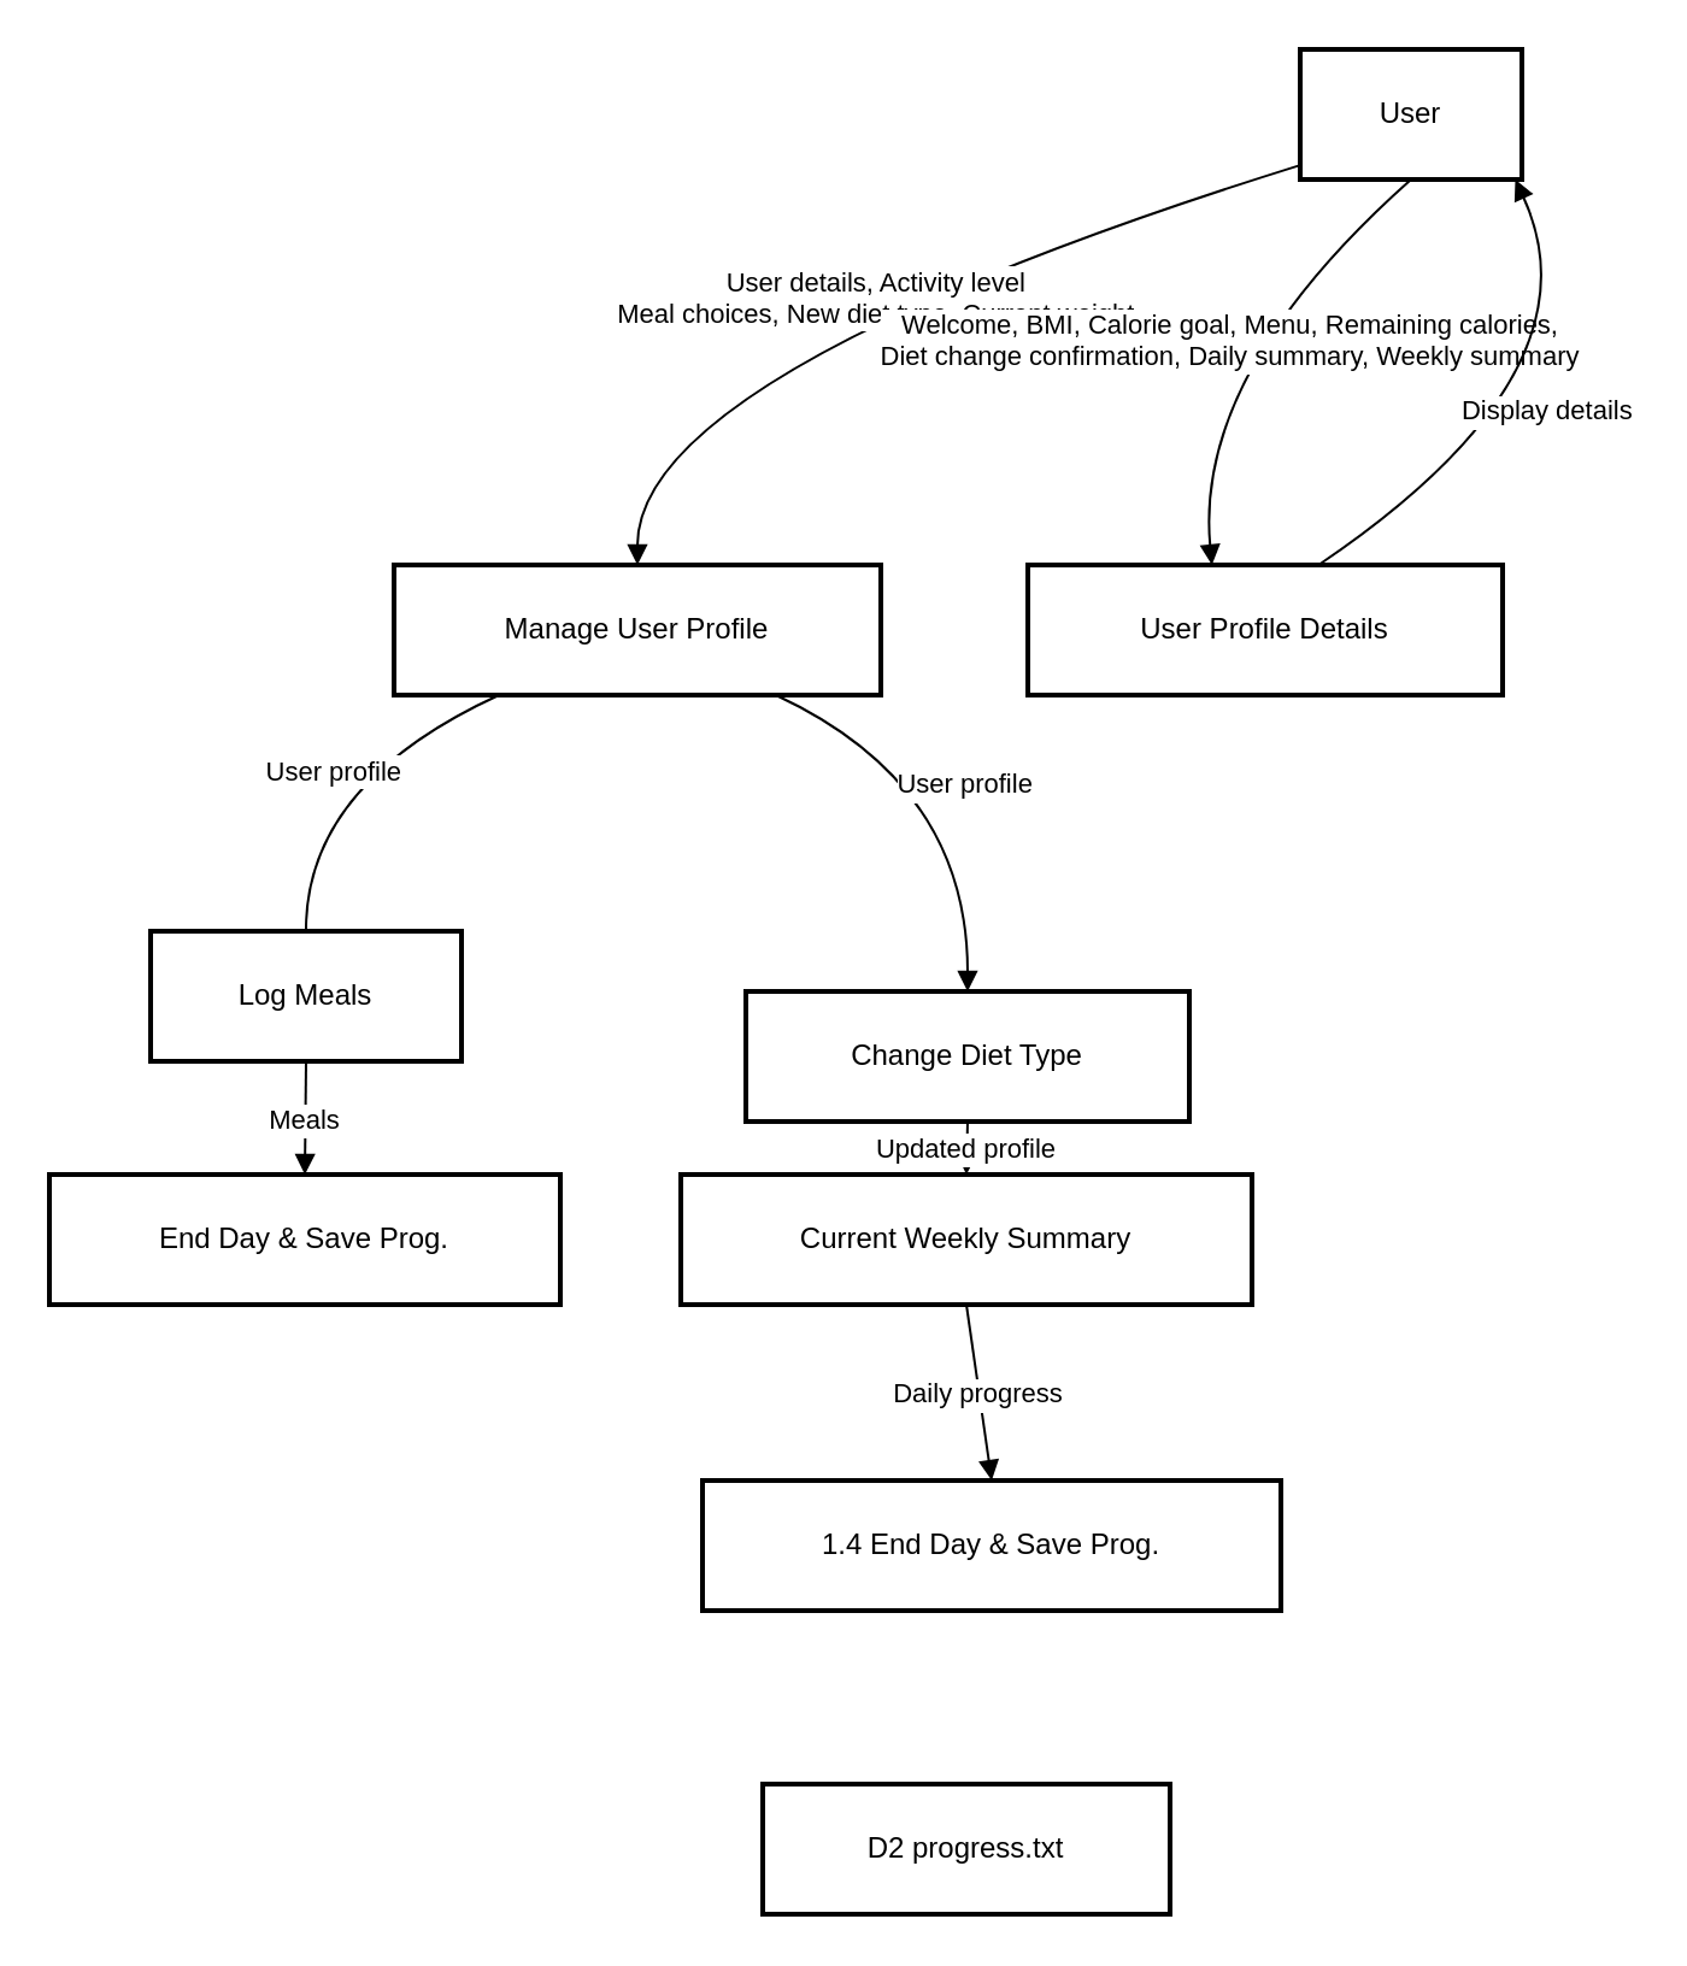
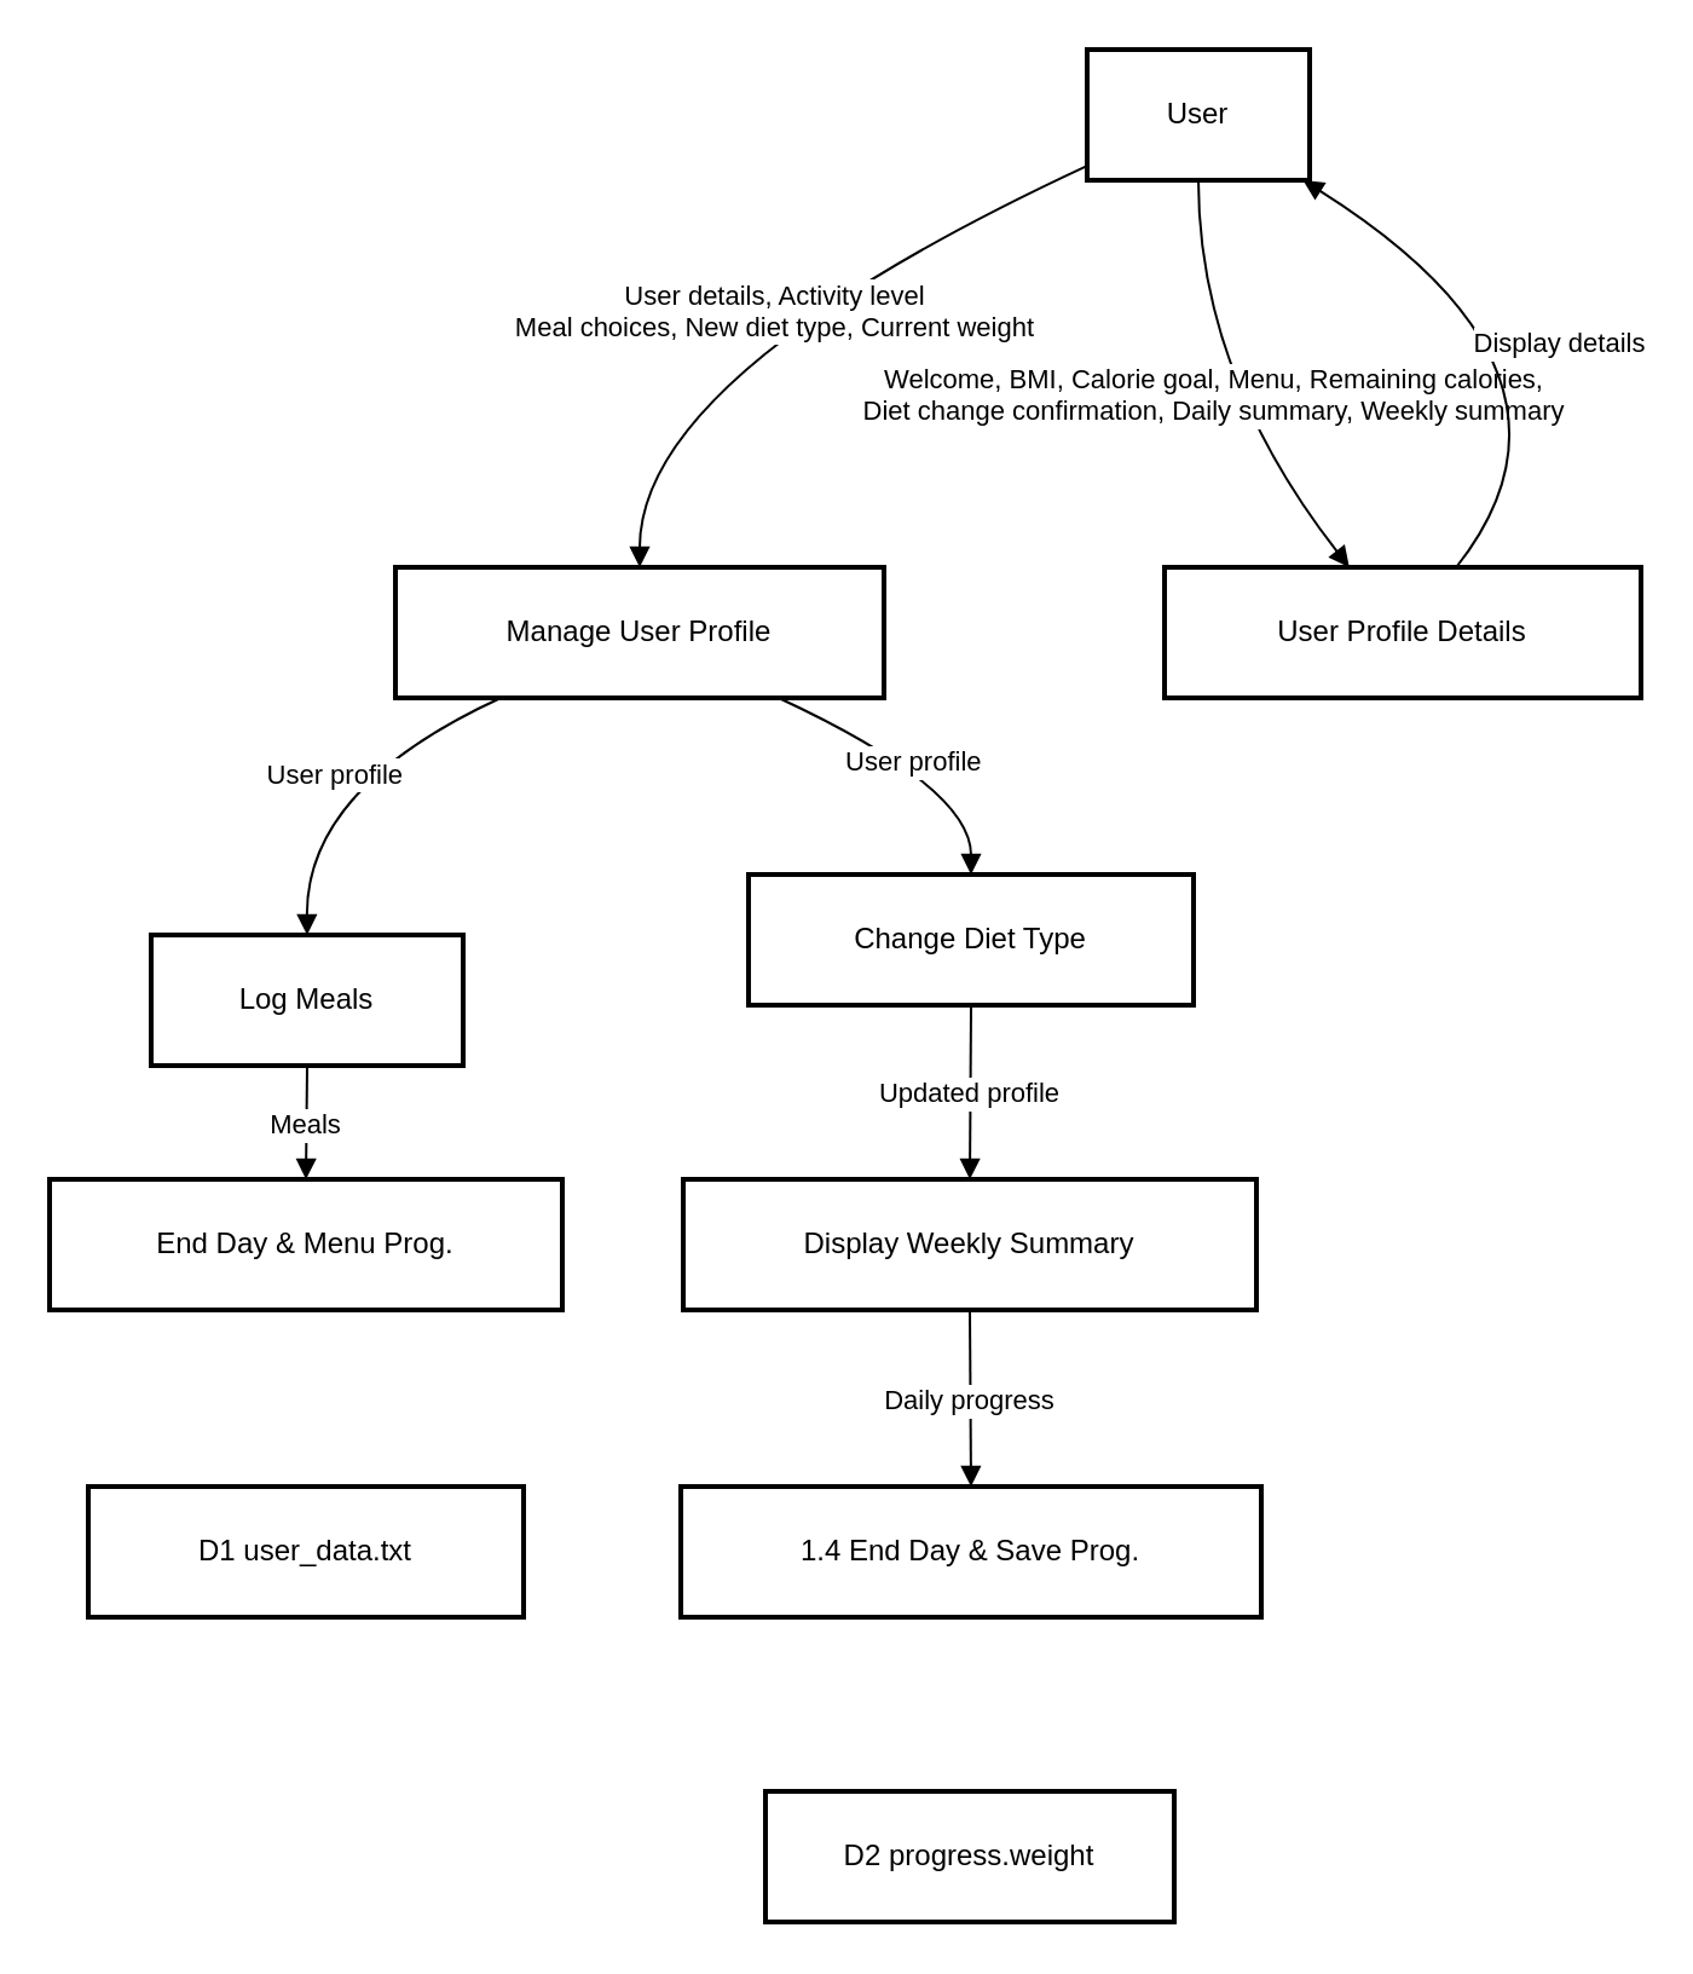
- <mxCell id="2" value="User" style="whiteSpace=wrap;strokeWidth=2;" parent="1" vertex="1"><mxGeometry x="539" y="20" width="92" height="54" as="geometry" /></mxCell>
+ <mxCell id="2" value="User" style="whiteSpace=wrap;strokeWidth=2;" parent="1" vertex="1"><mxGeometry x="449" y="20" width="92" height="54" as="geometry" /></mxCell>
- <mxCell id="11" value="User Profile Details" style="whiteSpace=wrap;strokeWidth=2;" parent="1" vertex="1"><mxGeometry x="426" y="234" width="197" height="54" as="geometry" /></mxCell>
+ <mxCell id="11" value="User Profile Details" style="whiteSpace=wrap;strokeWidth=2;" parent="1" vertex="1"><mxGeometry x="481" y="234" width="197" height="54" as="geometry" /></mxCell>
- <mxCell id="13" value="User profile" style="curved=1;startArrow=none;endArrow=none;exitX=0.21;exitY=1.01;entryX=0.5;entryY=0;" parent="1" source="3" target="4" edge="1"><mxGeometry relative="1" as="geometry"><Array as="points"><mxPoint x="126" y="325" /></Array></mxGeometry></mxCell>
+ <mxCell id="13" value="User profile" style="curved=1;startArrow=none;endArrow=block;exitX=0.21;exitY=1.01;entryX=0.5;entryY=0;" parent="1" source="3" target="4" edge="1"><mxGeometry relative="1" as="geometry"><Array as="points"><mxPoint x="126" y="325" /></Array></mxGeometry></mxCell>
- <mxCell id="5" value="Change Diet Type" style="whiteSpace=wrap;strokeWidth=2;" parent="1" vertex="1"><mxGeometry x="309" y="411" width="184" height="54" as="geometry" /></mxCell>
+ <mxCell id="5" value="Change Diet Type" style="whiteSpace=wrap;strokeWidth=2;" parent="1" vertex="1"><mxGeometry x="309" y="361" width="184" height="54" as="geometry" /></mxCell>
- <mxCell id="6" value="End Day &amp; Save Prog." style="whiteSpace=wrap;strokeWidth=2;" parent="1" vertex="1"><mxGeometry x="20" y="487" width="212" height="54" as="geometry" /></mxCell>
+ <mxCell id="6" value="End Day &amp; Menu Prog." style="whiteSpace=wrap;strokeWidth=2;" parent="1" vertex="1"><mxGeometry x="20" y="487" width="212" height="54" as="geometry" /></mxCell>
- <mxCell id="7" value="Current Weekly Summary" style="whiteSpace=wrap;strokeWidth=2;" parent="1" vertex="1"><mxGeometry x="282" y="487" width="237" height="54" as="geometry" /></mxCell>
+ <mxCell id="7" value="Display Weekly Summary" style="whiteSpace=wrap;strokeWidth=2;" parent="1" vertex="1"><mxGeometry x="282" y="487" width="237" height="54" as="geometry" /></mxCell>
+ <mxCell id="8" value="D1 user_data.txt" style="whiteSpace=wrap;strokeWidth=2;" parent="1" vertex="1"><mxGeometry x="36" y="614" width="180" height="54" as="geometry" /></mxCell>
- <mxCell id="9" value="1.4 End Day &amp; Save Prog." style="whiteSpace=wrap;strokeWidth=2;" parent="1" vertex="1"><mxGeometry x="291" y="614" width="240" height="54" as="geometry" /></mxCell>
+ <mxCell id="9" value="1.4 End Day &amp; Save Prog." style="whiteSpace=wrap;strokeWidth=2;" parent="1" vertex="1"><mxGeometry x="281" y="614" width="240" height="54" as="geometry" /></mxCell>
- <mxCell id="10" value="D2 progress.txt" style="whiteSpace=wrap;strokeWidth=2;" parent="1" vertex="1"><mxGeometry x="316" y="740" width="169" height="54" as="geometry" /></mxCell>
+ <mxCell id="10" value="D2 progress.weight" style="whiteSpace=wrap;strokeWidth=2;" parent="1" vertex="1"><mxGeometry x="316" y="740" width="169" height="54" as="geometry" /></mxCell>
